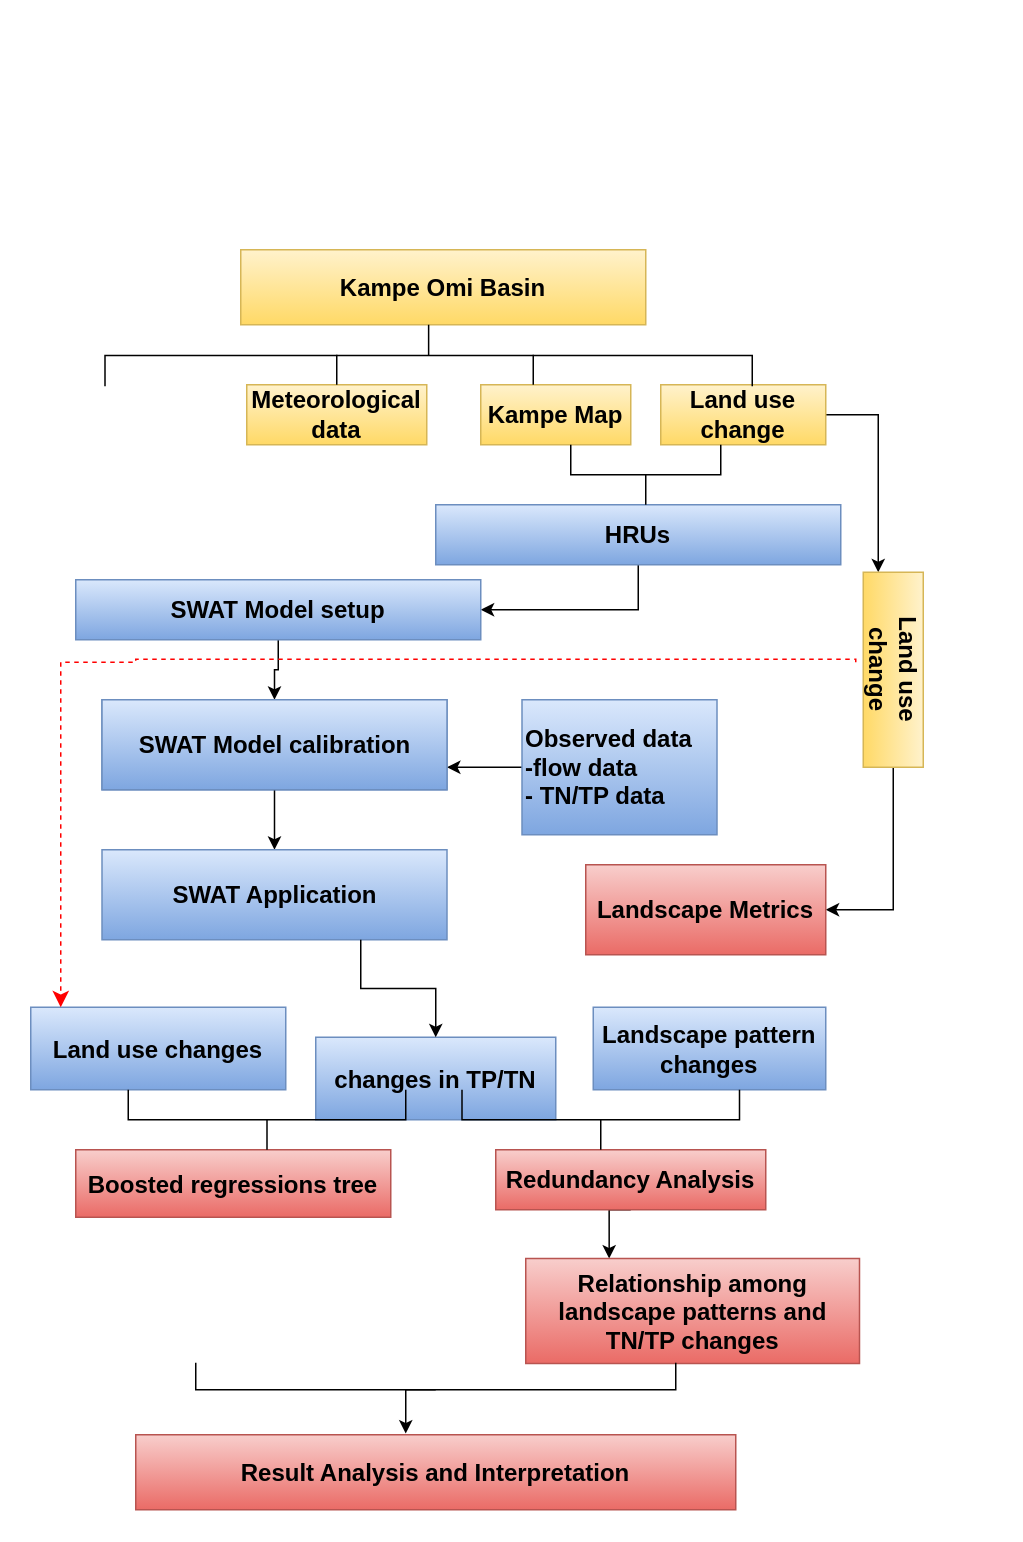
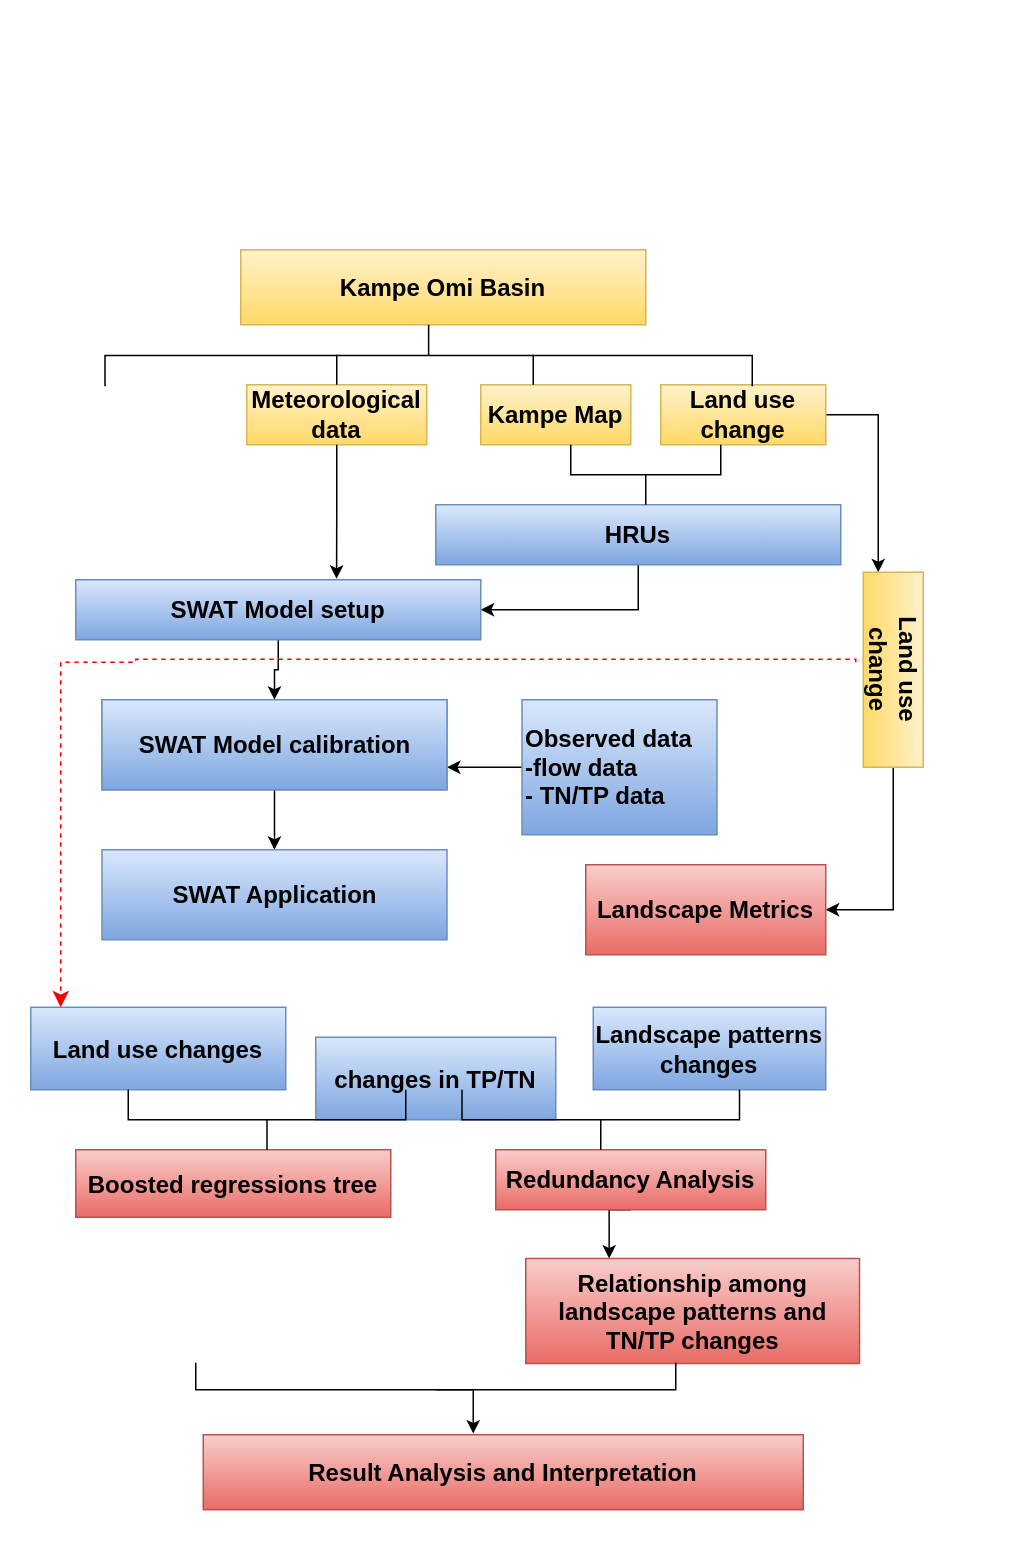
+ <mxCell id="29" style="edgeStyle=orthogonalEdgeStyle;rounded=0;orthogonalLoop=1;jettySize=auto;html=1;exitX=0.5;exitY=1;exitDx=0;exitDy=0;entryX=0.644;entryY=-0.016;entryDx=0;entryDy=0;entryPerimeter=0;" parent="1" source="3" target="10" edge="1"><mxGeometry relative="1" as="geometry" /></mxCell>
- <mxCell id="38" style="edgeStyle=orthogonalEdgeStyle;rounded=0;orthogonalLoop=1;jettySize=auto;html=1;exitX=0.75;exitY=1;exitDx=0;exitDy=0;" parent="1" source="37" target="18" edge="1"><mxGeometry relative="1" as="geometry" /></mxCell>
- <mxCell id="19" value="&lt;font style=&quot;font-size: 16px;&quot;&gt;&lt;b&gt;Landscape pattern changes&lt;/b&gt;&lt;/font&gt;" style="rounded=0;whiteSpace=wrap;html=1;fillColor=#dae8fc;gradientColor=#7ea6e0;strokeColor=#6c8ebf;" parent="1" vertex="1"><mxGeometry x="395" y="671" width="155" height="55" as="geometry" /></mxCell>
+ <mxCell id="19" value="&lt;font style=&quot;font-size: 16px;&quot;&gt;&lt;b&gt;Landscape patterns changes&lt;/b&gt;&lt;/font&gt;" style="rounded=0;whiteSpace=wrap;html=1;fillColor=#dae8fc;gradientColor=#7ea6e0;strokeColor=#6c8ebf;" parent="1" vertex="1"><mxGeometry x="395" y="671" width="155" height="55" as="geometry" /></mxCell>
- <mxCell id="24" value="&lt;span style=&quot;font-size: 16px;&quot;&gt;&lt;b&gt;Result Analysis and Interpretation&lt;/b&gt;&lt;/span&gt;" style="rounded=0;whiteSpace=wrap;html=1;fillColor=#f8cecc;gradientColor=#ea6b66;strokeColor=#b85450;" parent="1" vertex="1"><mxGeometry x="90" y="956" width="400" height="50" as="geometry" /></mxCell>
+ <mxCell id="24" value="&lt;span style=&quot;font-size: 16px;&quot;&gt;&lt;b&gt;Result Analysis and Interpretation&lt;/b&gt;&lt;/span&gt;" style="rounded=0;whiteSpace=wrap;html=1;fillColor=#f8cecc;gradientColor=#ea6b66;strokeColor=#b85450;" parent="1" vertex="1"><mxGeometry x="135" y="956" width="400" height="50" as="geometry" /></mxCell>
